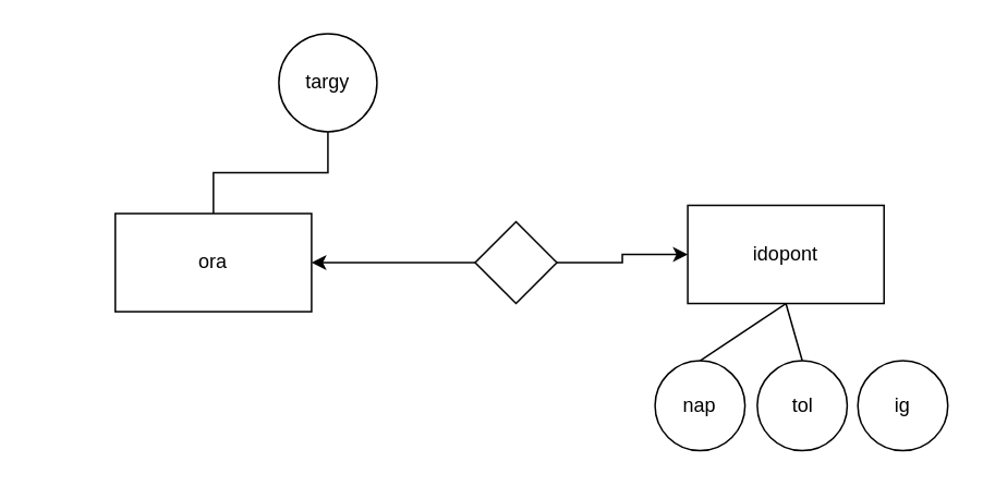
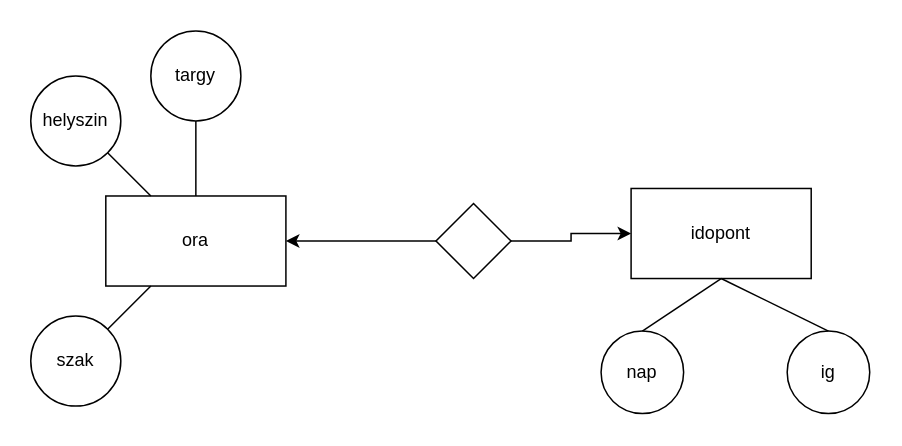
- <mxCell id="8" value="targy" style="ellipse;whiteSpace=wrap;html=1;rounded=0;" parent="1" vertex="1"><mxGeometry x="170" y="20" width="60" height="60" as="geometry" /></mxCell>
+ <mxCell id="8" value="targy" style="ellipse;whiteSpace=wrap;html=1;rounded=0;" parent="1" vertex="1"><mxGeometry x="100" y="20" width="60" height="60" as="geometry" /></mxCell>
+ <mxCell id="9" value="helyszin" style="ellipse;whiteSpace=wrap;html=1;rounded=0;" parent="1" vertex="1"><mxGeometry x="20" y="50" width="60" height="60" as="geometry" /></mxCell>
+ <mxCell id="11" value="" style="endArrow=none;html=1;rounded=0;entryX=1;entryY=1;entryDx=0;entryDy=0;" parent="1" source="3" target="9" edge="1"><mxGeometry width="50" height="50" relative="1" as="geometry"><mxPoint x="140" y="270" as="sourcePoint" /><mxPoint x="190" y="220" as="targetPoint" /></mxGeometry></mxCell>
+ <mxCell id="18" value="" style="endArrow=none;html=1;rounded=0;exitX=0.5;exitY=1;exitDx=0;exitDy=0;entryX=0.5;entryY=0;entryDx=0;entryDy=0;" parent="1" source="4" target="15" edge="1"><mxGeometry width="50" height="50" relative="1" as="geometry"><mxPoint x="540" y="230" as="sourcePoint" /><mxPoint x="540" y="260" as="targetPoint" /></mxGeometry></mxCell>
- <mxCell id="17" value="" style="endArrow=none;html=1;rounded=0;exitX=0.5;exitY=1;exitDx=0;exitDy=0;entryX=0.5;entryY=0;entryDx=0;entryDy=0;" parent="1" source="4" target="14" edge="1"><mxGeometry width="50" height="50" relative="1" as="geometry"><mxPoint x="562" y="220" as="sourcePoint" /><mxPoint x="500" y="250" as="targetPoint" /></mxGeometry></mxCell>
+ <mxCell id="12" value="" style="endArrow=none;html=1;rounded=0;exitX=0.25;exitY=1;exitDx=0;exitDy=0;" parent="1" source="3" target="10" edge="1"><mxGeometry width="50" height="50" relative="1" as="geometry"><mxPoint x="100" y="190" as="sourcePoint" /><mxPoint x="70" y="190" as="targetPoint" /></mxGeometry></mxCell>
+ <mxCell id="10" value="szak" style="ellipse;whiteSpace=wrap;html=1;rounded=0;" parent="1" vertex="1"><mxGeometry x="20" y="210" width="60" height="60" as="geometry" /></mxCell>
- <mxCell id="14" value="tol" style="ellipse;whiteSpace=wrap;html=1;aspect=fixed;" parent="1" vertex="1"><mxGeometry x="462.5" y="220" width="55" height="55" as="geometry" /></mxCell>
